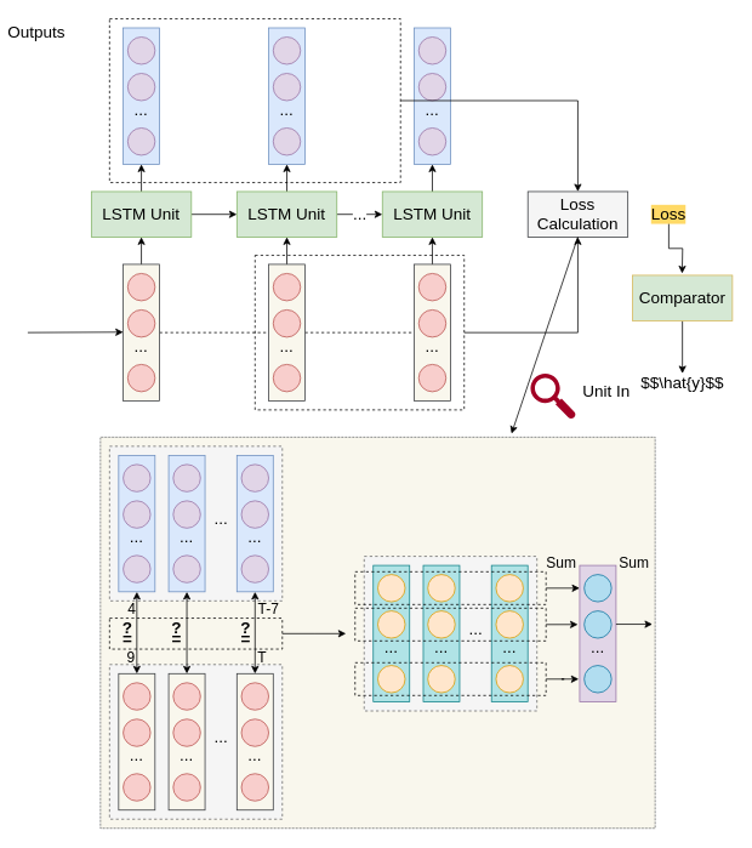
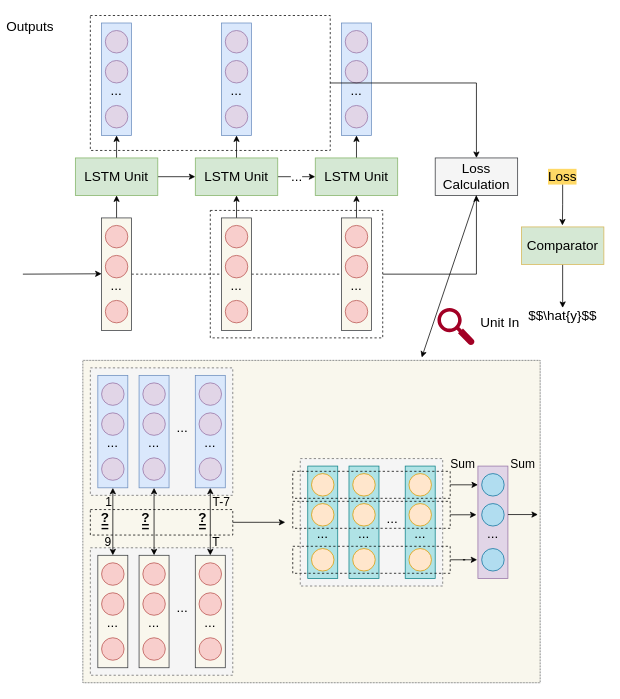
- <mxCell id="72" value="Loss" style="text;html=1;strokeColor=none;align=center;verticalAlign=middle;whiteSpace=wrap;rounded=0;fontSize=18;labelBackgroundColor=#FFD966;" vertex="1" parent="1"><mxGeometry x="715" y="225" width="40" height="20" as="geometry" /></mxCell>
+ <mxCell id="72" value="Loss" style="text;html=1;strokeColor=none;align=center;verticalAlign=middle;whiteSpace=wrap;rounded=0;fontSize=18;labelBackgroundColor=#FFD966;" vertex="1" parent="1"><mxGeometry x="730" y="225" width="40" height="20" as="geometry" /></mxCell>
- <mxCell id="133" value="4" style="text;html=1;strokeColor=none;fillColor=none;align=center;verticalAlign=middle;whiteSpace=wrap;rounded=0;dashed=1;dashPattern=1 1;labelBackgroundColor=none;fontSize=16;fontStyle=0" vertex="1" parent="1"><mxGeometry x="135" y="659" width="20" height="20" as="geometry" /></mxCell>
+ <mxCell id="133" value="1" style="text;html=1;strokeColor=none;fillColor=none;align=center;verticalAlign=middle;whiteSpace=wrap;rounded=0;dashed=1;dashPattern=1 1;labelBackgroundColor=none;fontSize=16;fontStyle=0" vertex="1" parent="1"><mxGeometry x="135" y="659" width="20" height="20" as="geometry" /></mxCell>
